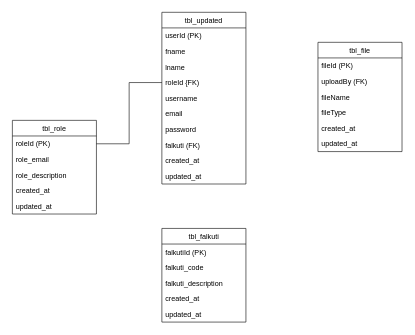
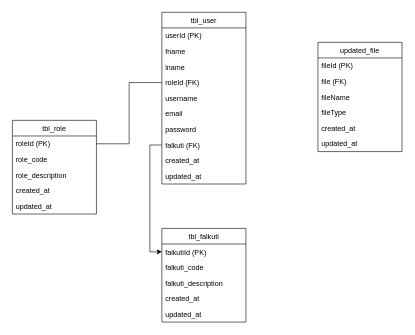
- <mxCell id="8" value="tbl_updated" style="swimlane;fontStyle=0;childLayout=stackLayout;horizontal=1;startSize=26;fillColor=none;horizontalStack=0;resizeParent=1;resizeParentMax=0;resizeLast=0;collapsible=1;marginBottom=0;" vertex="1" parent="1"><mxGeometry x="269" y="20" width="140" height="286" as="geometry" /></mxCell>
+ <mxCell id="8" value="tbl_user" style="swimlane;fontStyle=0;childLayout=stackLayout;horizontal=1;startSize=26;fillColor=none;horizontalStack=0;resizeParent=1;resizeParentMax=0;resizeLast=0;collapsible=1;marginBottom=0;" vertex="1" parent="1"><mxGeometry x="269" y="20" width="140" height="286" as="geometry" /></mxCell>
- <mxCell id="19" value="tbl_file" style="swimlane;fontStyle=0;childLayout=stackLayout;horizontal=1;startSize=26;fillColor=none;horizontalStack=0;resizeParent=1;resizeParentMax=0;resizeLast=0;collapsible=1;marginBottom=0;" vertex="1" parent="1"><mxGeometry x="529" y="70" width="140" height="182" as="geometry" /></mxCell>
+ <mxCell id="19" value="updated_file" style="swimlane;fontStyle=0;childLayout=stackLayout;horizontal=1;startSize=26;fillColor=none;horizontalStack=0;resizeParent=1;resizeParentMax=0;resizeLast=0;collapsible=1;marginBottom=0;" vertex="1" parent="1"><mxGeometry x="529" y="70" width="140" height="182" as="geometry" /></mxCell>
- <mxCell id="21" value="uploadBy (FK)" style="text;strokeColor=none;fillColor=none;align=left;verticalAlign=top;spacingLeft=4;spacingRight=4;overflow=hidden;rotatable=0;points=[[0,0.5],[1,0.5]];portConstraint=eastwest;" vertex="1" parent="19"><mxGeometry y="52" width="140" height="26" as="geometry" /></mxCell>
+ <mxCell id="21" value="file (FK)" style="text;strokeColor=none;fillColor=none;align=left;verticalAlign=top;spacingLeft=4;spacingRight=4;overflow=hidden;rotatable=0;points=[[0,0.5],[1,0.5]];portConstraint=eastwest;" vertex="1" parent="19"><mxGeometry y="52" width="140" height="26" as="geometry" /></mxCell>
- <mxCell id="4" value="role_email" style="text;strokeColor=none;fillColor=none;align=left;verticalAlign=top;spacingLeft=4;spacingRight=4;overflow=hidden;rotatable=0;points=[[0,0.5],[1,0.5]];portConstraint=eastwest;" vertex="1" parent="2"><mxGeometry y="52" width="140" height="26" as="geometry" /></mxCell>
+ <mxCell id="4" value="role_code" style="text;strokeColor=none;fillColor=none;align=left;verticalAlign=top;spacingLeft=4;spacingRight=4;overflow=hidden;rotatable=0;points=[[0,0.5],[1,0.5]];portConstraint=eastwest;" vertex="1" parent="2"><mxGeometry y="52" width="140" height="26" as="geometry" /></mxCell>
+ <mxCell id="33" style="edgeStyle=orthogonalEdgeStyle;rounded=0;orthogonalLoop=1;jettySize=auto;html=1;entryX=0;entryY=0.5;entryDx=0;entryDy=0;" edge="1" parent="1" source="16" target="28"><mxGeometry relative="1" as="geometry" /></mxCell>
